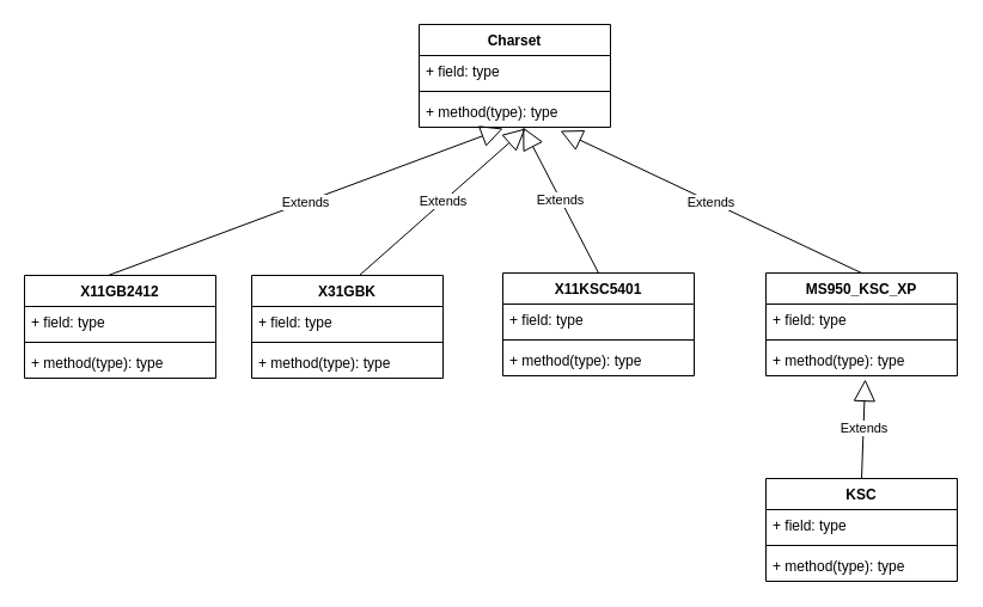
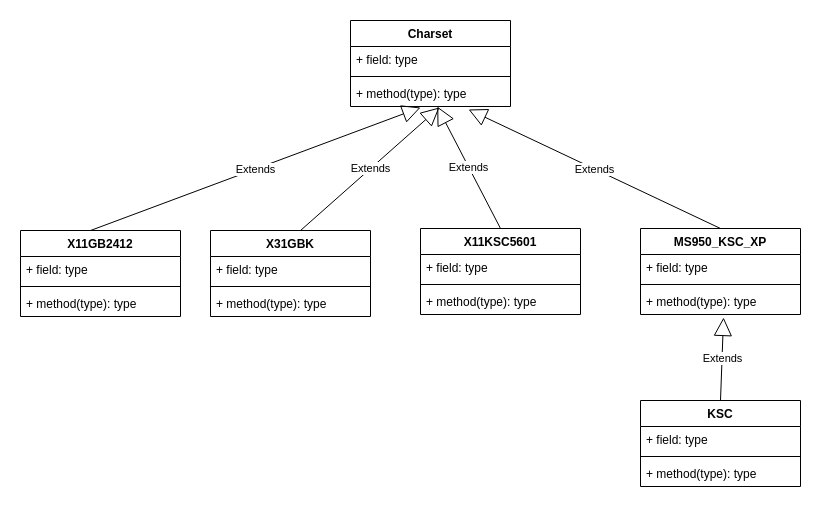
- <mxCell id="16" value="X11KSC5401" style="swimlane;fontStyle=1;align=center;verticalAlign=top;childLayout=stackLayout;horizontal=1;startSize=26;horizontalStack=0;resizeParent=1;resizeParentMax=0;resizeLast=0;collapsible=1;marginBottom=0;" vertex="1" parent="1"><mxGeometry x="420" y="228" width="160" height="86" as="geometry" /></mxCell>
+ <mxCell id="16" value="X11KSC5601" style="swimlane;fontStyle=1;align=center;verticalAlign=top;childLayout=stackLayout;horizontal=1;startSize=26;horizontalStack=0;resizeParent=1;resizeParentMax=0;resizeLast=0;collapsible=1;marginBottom=0;" vertex="1" parent="1"><mxGeometry x="420" y="228" width="160" height="86" as="geometry" /></mxCell>
